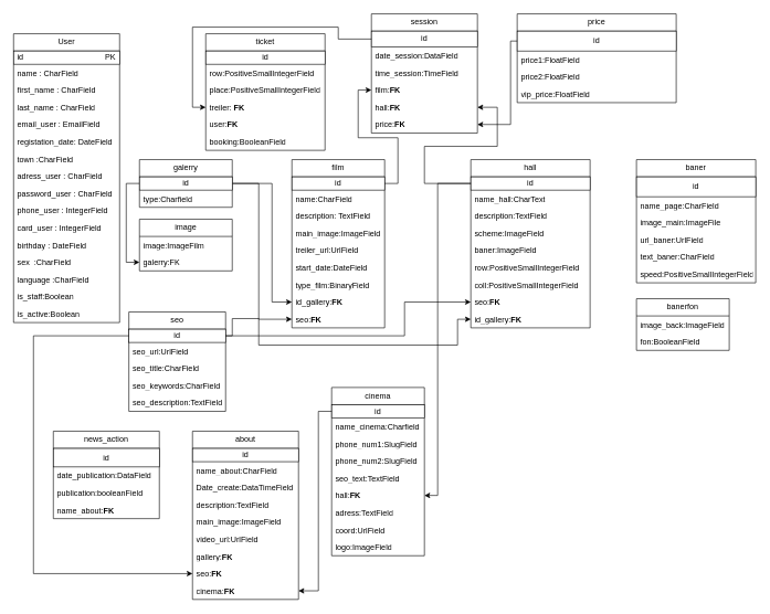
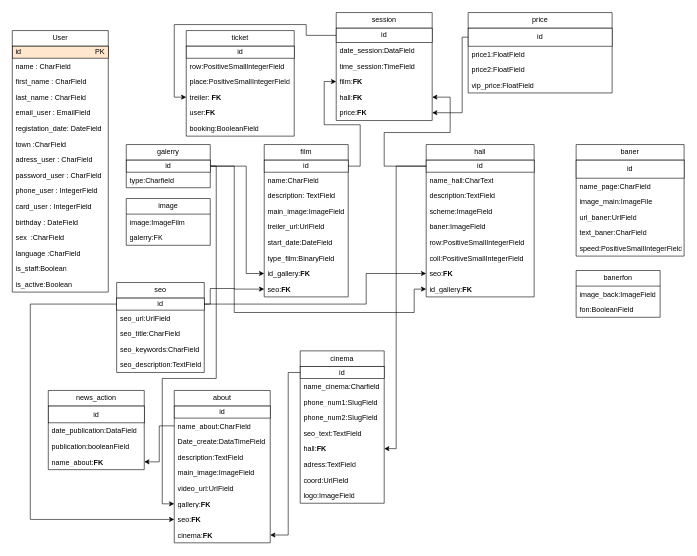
- <mxCell id="3" value="id&amp;nbsp; &amp;nbsp; &amp;nbsp; &amp;nbsp; &amp;nbsp; &amp;nbsp; &amp;nbsp; &amp;nbsp; &amp;nbsp; &amp;nbsp; &amp;nbsp; &amp;nbsp; &amp;nbsp; &amp;nbsp; &amp;nbsp; &amp;nbsp; &amp;nbsp; &amp;nbsp; &amp;nbsp;PK" style="html=1;whiteSpace=wrap;" parent="2" vertex="1"><mxGeometry y="26" width="160" height="20" as="geometry" /></mxCell>
+ <mxCell id="3" value="id&amp;nbsp; &amp;nbsp; &amp;nbsp; &amp;nbsp; &amp;nbsp; &amp;nbsp; &amp;nbsp; &amp;nbsp; &amp;nbsp; &amp;nbsp; &amp;nbsp; &amp;nbsp; &amp;nbsp; &amp;nbsp; &amp;nbsp; &amp;nbsp; &amp;nbsp; &amp;nbsp; &amp;nbsp;PK" style="html=1;whiteSpace=wrap;fillColor=#ffe6cc;" parent="2" vertex="1"><mxGeometry y="26" width="160" height="20" as="geometry" /></mxCell>
- <mxCell id="43" style="edgeStyle=orthogonalEdgeStyle;rounded=0;orthogonalLoop=1;jettySize=auto;html=1;exitX=0;exitY=0.5;exitDx=0;exitDy=0;entryX=0;entryY=0.5;entryDx=0;entryDy=0;" parent="1" source="47" target="59" edge="1"><mxGeometry relative="1" as="geometry" /></mxCell>
+ <mxCell id="46" style="edgeStyle=orthogonalEdgeStyle;rounded=0;orthogonalLoop=1;jettySize=auto;html=1;entryX=0;entryY=0.5;entryDx=0;entryDy=0;" edge="1" parent="1" source="47" target="90"><mxGeometry relative="1" as="geometry"><Array as="points"><mxPoint x="360" y="276" /><mxPoint x="360" y="630" /><mxPoint x="270" y="630" /><mxPoint x="270" y="839" /></Array></mxGeometry></mxCell>
+ <mxCell id="117" style="edgeStyle=orthogonalEdgeStyle;rounded=0;orthogonalLoop=1;jettySize=auto;html=1;entryX=1;entryY=0.5;entryDx=0;entryDy=0;" edge="1" parent="1" source="85" target="98"><mxGeometry relative="1" as="geometry" /></mxCell>
